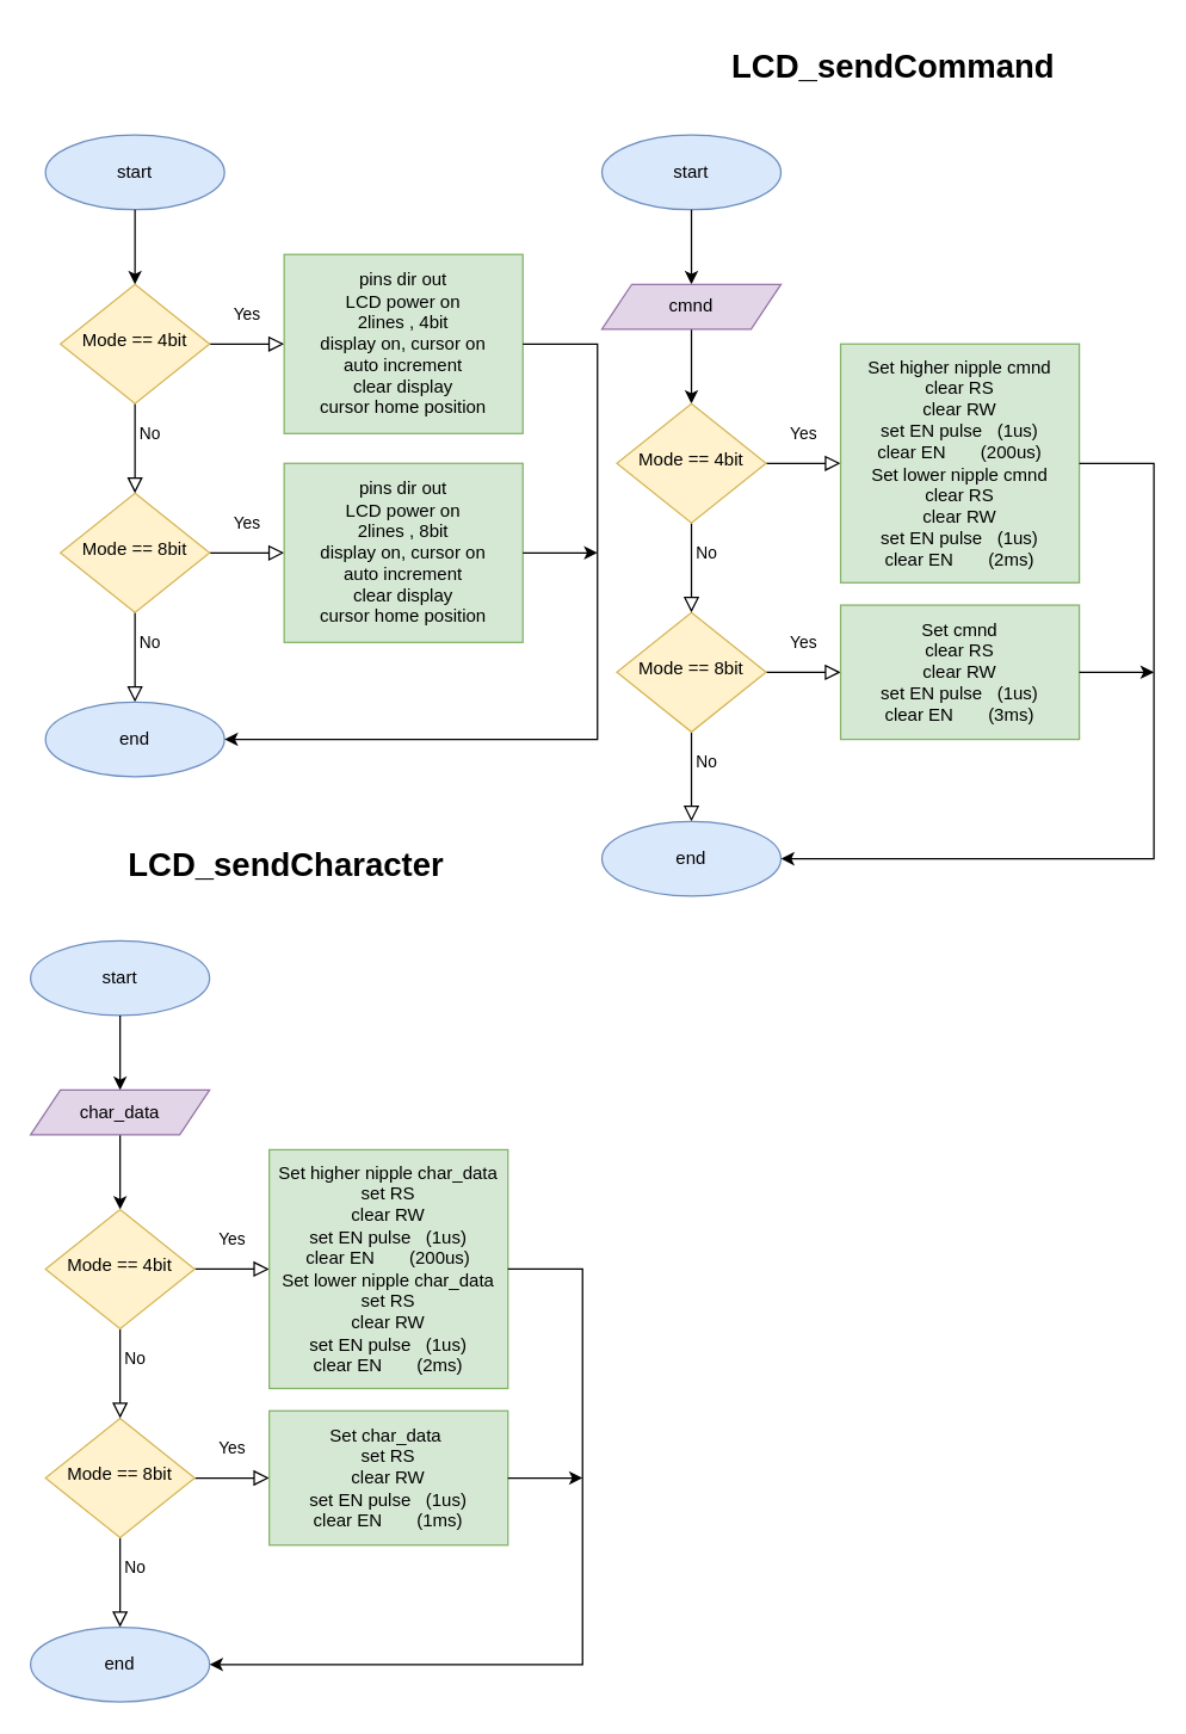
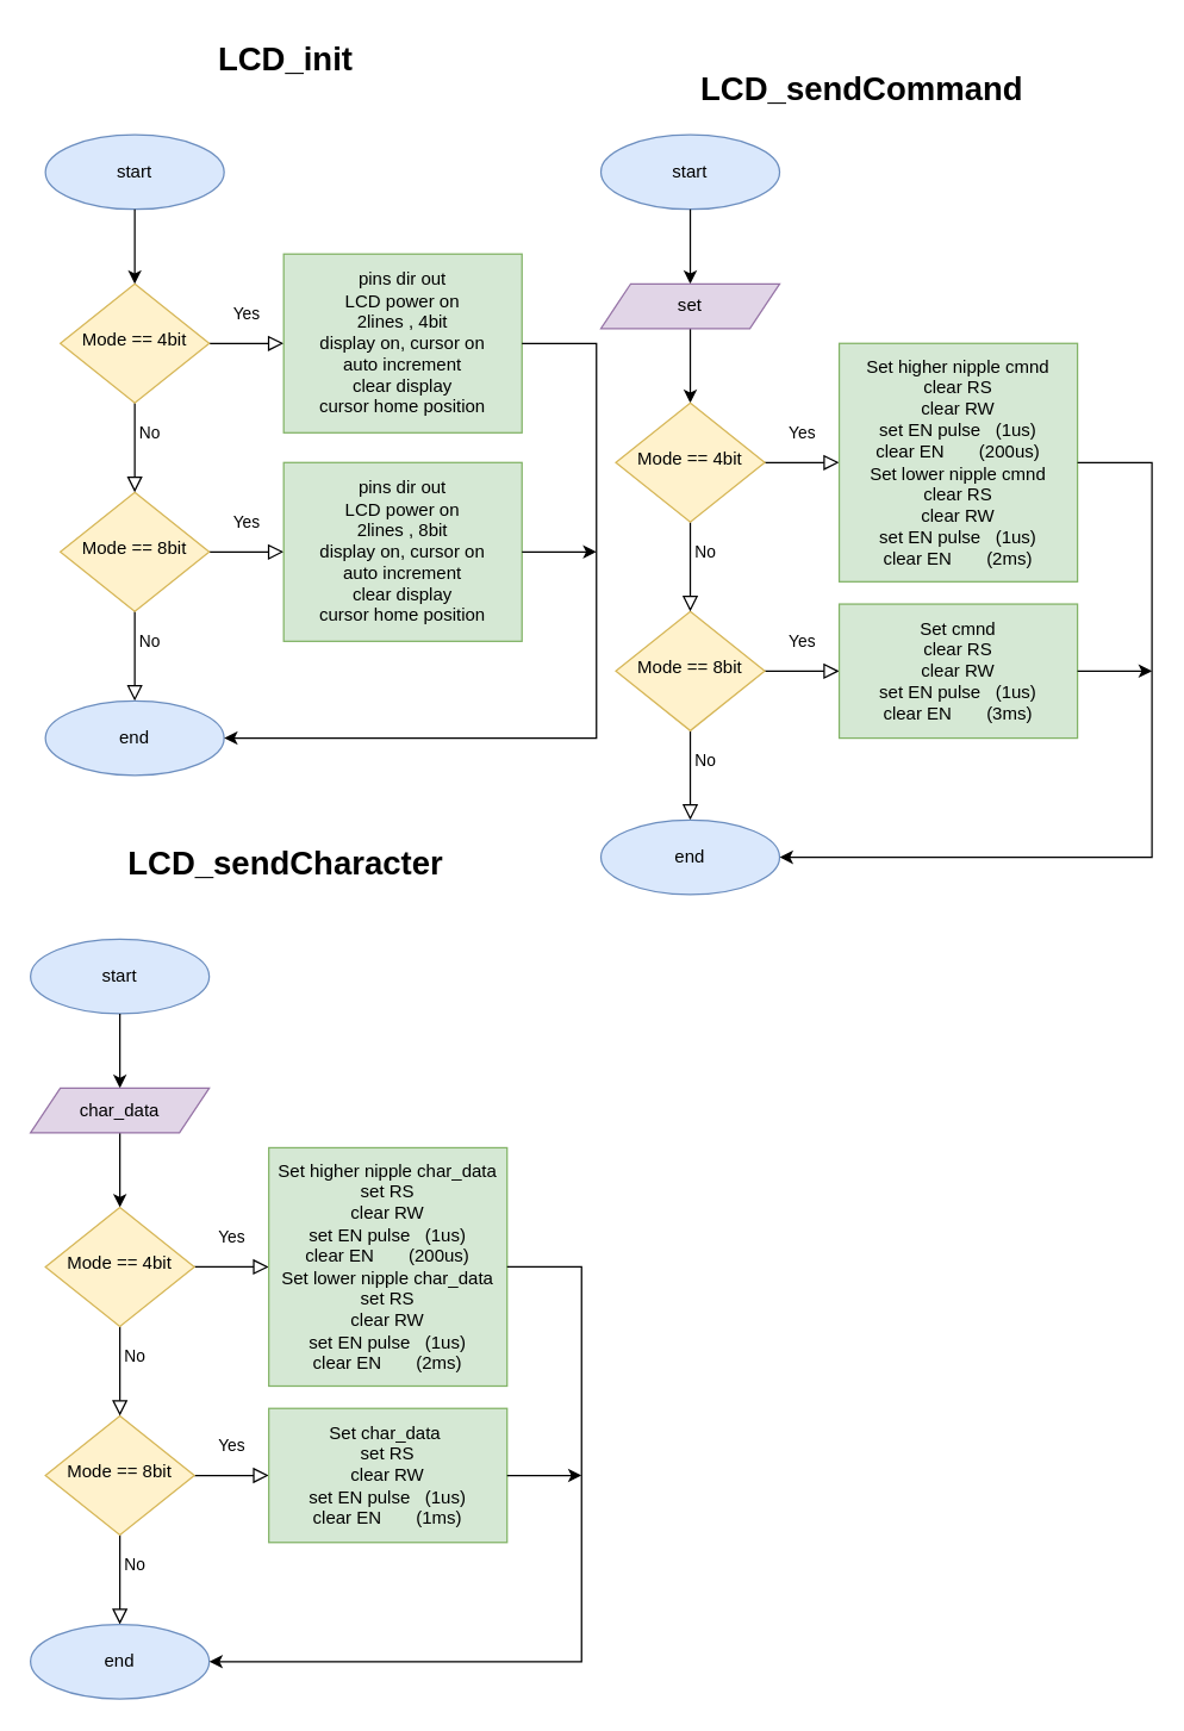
+ <mxCell id="12" value="&lt;font style=&quot;font-size: 22px;&quot;&gt;&lt;b&gt;LCD_init&lt;/b&gt;&lt;/font&gt;" style="text;html=1;align=center;verticalAlign=middle;resizable=0;points=[];autosize=1;strokeColor=none;fillColor=none;" parent="1" vertex="1"><mxGeometry x="136" y="20" width="110" height="40" as="geometry" /></mxCell>
- <mxCell id="32" value="&lt;font style=&quot;font-size: 22px;&quot;&gt;&lt;b&gt;LCD_sendCommand&lt;/b&gt;&lt;/font&gt;" style="text;html=1;align=center;verticalAlign=middle;resizable=0;points=[];autosize=1;strokeColor=none;fillColor=none;" parent="1" vertex="1"><mxGeometry x="478" y="25" width="240" height="40" as="geometry" /></mxCell>
+ <mxCell id="32" value="&lt;font style=&quot;font-size: 22px;&quot;&gt;&lt;b&gt;LCD_sendCommand&lt;/b&gt;&lt;/font&gt;" style="text;html=1;align=center;verticalAlign=middle;resizable=0;points=[];autosize=1;strokeColor=none;fillColor=none;" parent="1" vertex="1"><mxGeometry x="458" y="40" width="240" height="40" as="geometry" /></mxCell>
- <mxCell id="20" value="cmnd" style="shape=parallelogram;perimeter=parallelogramPerimeter;whiteSpace=wrap;html=1;fixedSize=1;fillColor=#e1d5e7;strokeColor=#9673a6;" parent="1" vertex="1"><mxGeometry x="403" y="190" width="120" height="30" as="geometry" /></mxCell>
+ <mxCell id="20" value="set" style="shape=parallelogram;perimeter=parallelogramPerimeter;whiteSpace=wrap;html=1;fixedSize=1;fillColor=#e1d5e7;strokeColor=#9673a6;" parent="1" vertex="1"><mxGeometry x="403" y="190" width="120" height="30" as="geometry" /></mxCell>
